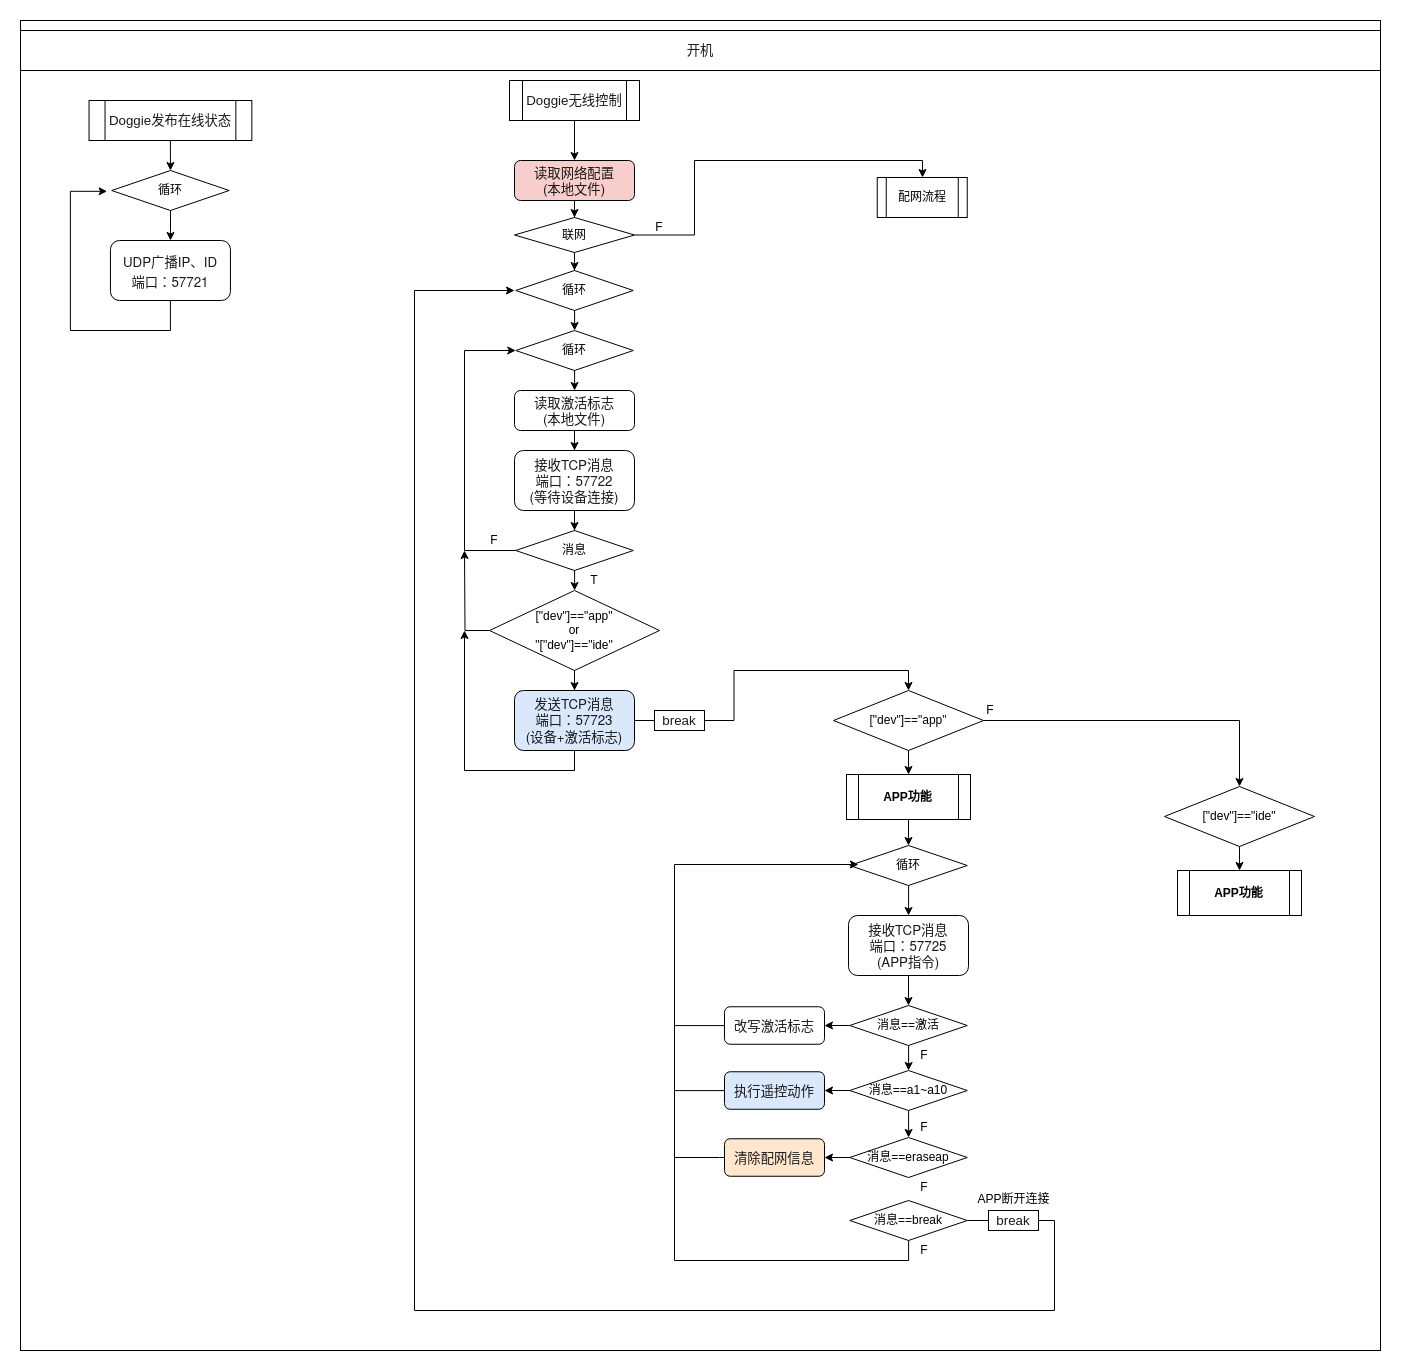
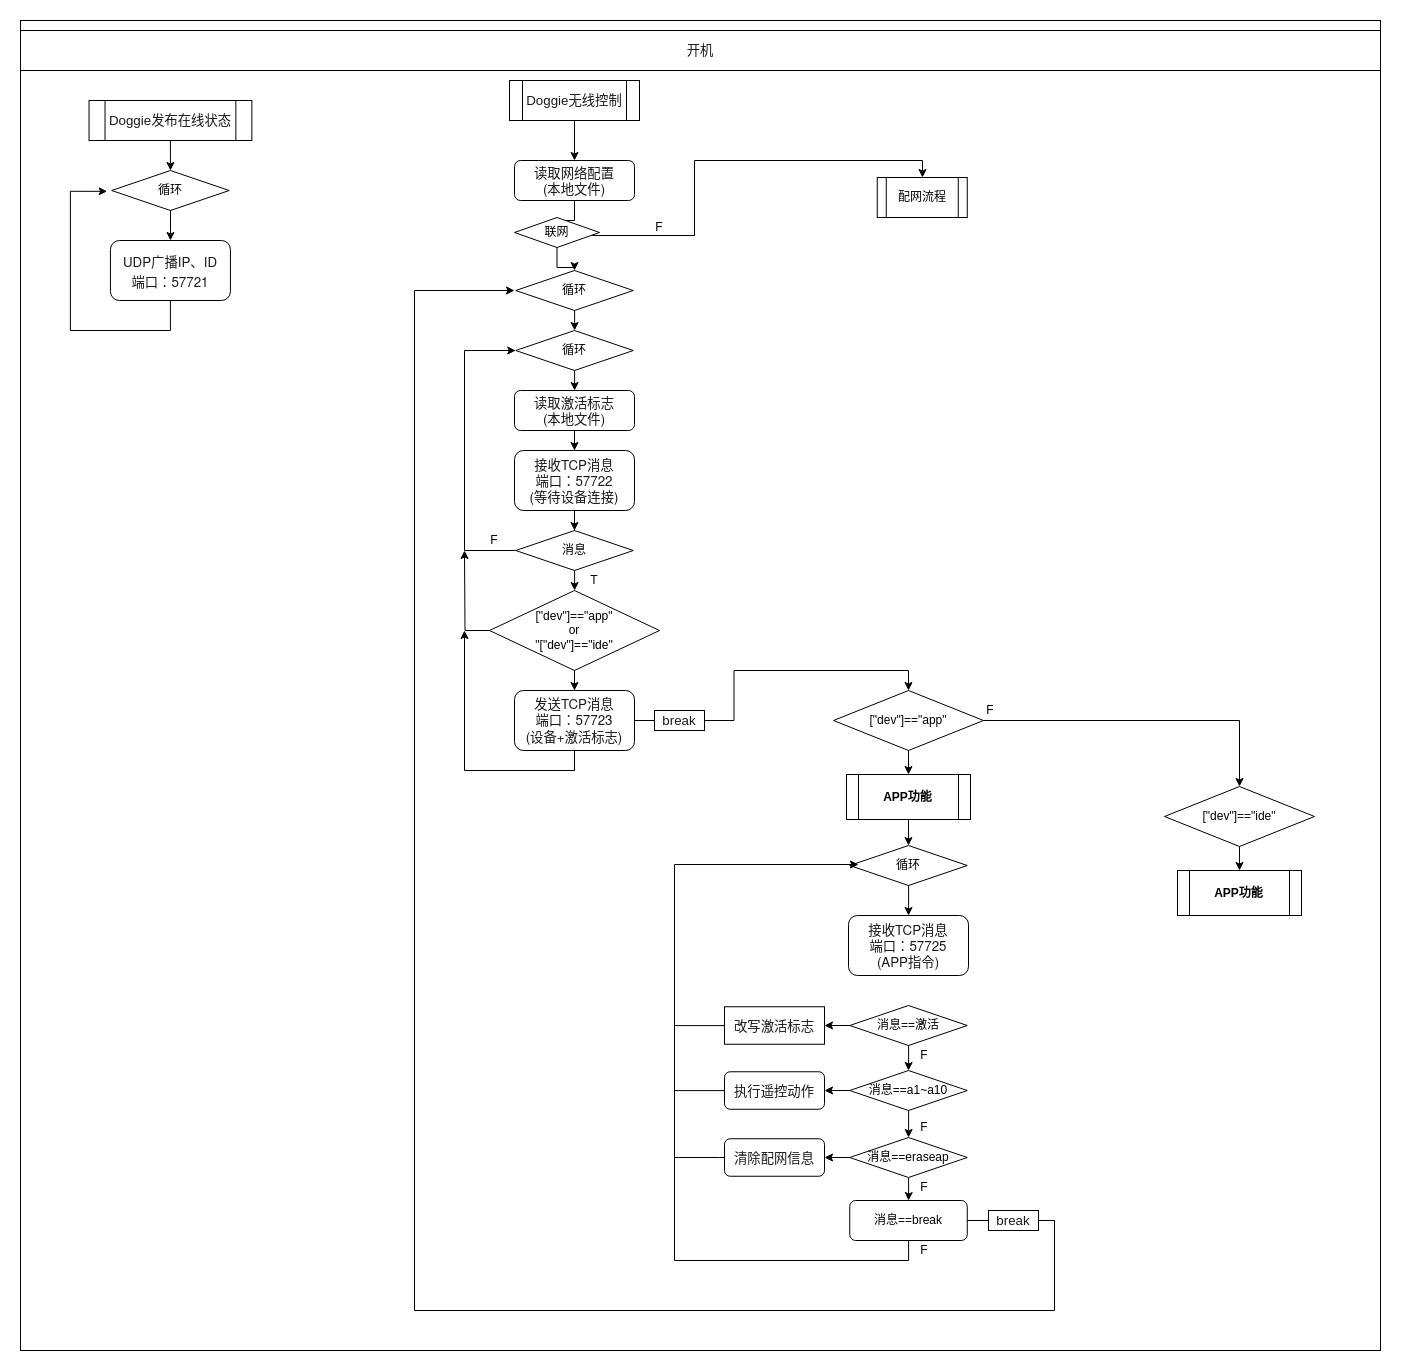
- <mxCell id="8" value="&lt;p style=&quot;box-sizing: border-box ; margin: 0px ; padding: 0px ; font-family: &amp;#34;helvetica neue&amp;#34; , &amp;#34;helvetica&amp;#34; , &amp;#34;pingfang sc&amp;#34; , &amp;#34;hiragino sans gb&amp;#34; , &amp;#34;microsoft yahei&amp;#34; , &amp;#34;\5 fae8f6f96c59ed1&amp;#34; , &amp;#34;arial&amp;#34; , sans-serif ; line-height: 1.2&quot;&gt;&lt;font color=&quot;#191919&quot;&gt;&lt;span style=&quot;font-size: 13.333px&quot;&gt;读取网络配置&lt;/span&gt;&lt;/font&gt;&lt;/p&gt;&lt;p style=&quot;box-sizing: border-box ; margin: 0px ; padding: 0px ; font-family: &amp;#34;helvetica neue&amp;#34; , &amp;#34;helvetica&amp;#34; , &amp;#34;pingfang sc&amp;#34; , &amp;#34;hiragino sans gb&amp;#34; , &amp;#34;microsoft yahei&amp;#34; , &amp;#34;\5 fae8f6f96c59ed1&amp;#34; , &amp;#34;arial&amp;#34; , sans-serif ; line-height: 1.2&quot;&gt;&lt;font color=&quot;#191919&quot;&gt;&lt;span style=&quot;font-size: 13.333px&quot;&gt;(本地文件)&lt;/span&gt;&lt;/font&gt;&lt;/p&gt;" style="rounded=1;whiteSpace=wrap;html=1;fillColor=#f8cecc;" parent="1" vertex="1"><mxGeometry x="514" y="160" width="120" height="40" as="geometry" /></mxCell>
+ <mxCell id="8" value="&lt;p style=&quot;box-sizing: border-box ; margin: 0px ; padding: 0px ; font-family: &amp;#34;helvetica neue&amp;#34; , &amp;#34;helvetica&amp;#34; , &amp;#34;pingfang sc&amp;#34; , &amp;#34;hiragino sans gb&amp;#34; , &amp;#34;microsoft yahei&amp;#34; , &amp;#34;\5 fae8f6f96c59ed1&amp;#34; , &amp;#34;arial&amp;#34; , sans-serif ; line-height: 1.2&quot;&gt;&lt;font color=&quot;#191919&quot;&gt;&lt;span style=&quot;font-size: 13.333px&quot;&gt;读取网络配置&lt;/span&gt;&lt;/font&gt;&lt;/p&gt;&lt;p style=&quot;box-sizing: border-box ; margin: 0px ; padding: 0px ; font-family: &amp;#34;helvetica neue&amp;#34; , &amp;#34;helvetica&amp;#34; , &amp;#34;pingfang sc&amp;#34; , &amp;#34;hiragino sans gb&amp;#34; , &amp;#34;microsoft yahei&amp;#34; , &amp;#34;\5 fae8f6f96c59ed1&amp;#34; , &amp;#34;arial&amp;#34; , sans-serif ; line-height: 1.2&quot;&gt;&lt;font color=&quot;#191919&quot;&gt;&lt;span style=&quot;font-size: 13.333px&quot;&gt;(本地文件)&lt;/span&gt;&lt;/font&gt;&lt;/p&gt;" style="rounded=1;whiteSpace=wrap;html=1;" parent="1" vertex="1"><mxGeometry x="514" y="160" width="120" height="40" as="geometry" /></mxCell>
- <mxCell id="11" value="联网" style="rhombus;whiteSpace=wrap;html=1;" parent="1" vertex="1"><mxGeometry x="514" y="217" width="120" height="35" as="geometry" /></mxCell>
+ <mxCell id="11" value="联网" style="rhombus;whiteSpace=wrap;html=1;" parent="1" vertex="1"><mxGeometry x="514" y="217" width="85" height="30" as="geometry" /></mxCell>
- <mxCell id="21" value="&lt;p style=&quot;box-sizing: border-box ; margin: 0px ; padding: 0px ; font-family: &amp;#34;helvetica neue&amp;#34; , &amp;#34;helvetica&amp;#34; , &amp;#34;pingfang sc&amp;#34; , &amp;#34;hiragino sans gb&amp;#34; , &amp;#34;microsoft yahei&amp;#34; , &amp;#34;\5 fae8f6f96c59ed1&amp;#34; , &amp;#34;arial&amp;#34; , sans-serif ; line-height: 1.2&quot;&gt;&lt;font color=&quot;#191919&quot;&gt;&lt;span style=&quot;font-size: 13.333px&quot;&gt;发送TCP消息&lt;/span&gt;&lt;/font&gt;&lt;/p&gt;&lt;span style=&quot;color: rgb(25 , 25 , 25) ; font-family: &amp;#34;helvetica neue&amp;#34; , &amp;#34;helvetica&amp;#34; , &amp;#34;pingfang sc&amp;#34; , &amp;#34;hiragino sans gb&amp;#34; , &amp;#34;microsoft yahei&amp;#34; , &amp;#34;\5 fae8f6f96c59ed1&amp;#34; , &amp;#34;arial&amp;#34; , sans-serif ; font-size: 13.333px&quot;&gt;端口：&lt;/span&gt;&lt;font color=&quot;#191919&quot; face=&quot;helvetica neue, helvetica, pingfang sc, hiragino sans gb, microsoft yahei, \5 fae8f6f96c59ed1, arial, sans-serif&quot;&gt;&lt;span style=&quot;font-size: 13.333px&quot;&gt;57723&lt;/span&gt;&lt;/font&gt;&lt;p style=&quot;box-sizing: border-box ; margin: 0px ; padding: 0px ; font-family: &amp;#34;helvetica neue&amp;#34; , &amp;#34;helvetica&amp;#34; , &amp;#34;pingfang sc&amp;#34; , &amp;#34;hiragino sans gb&amp;#34; , &amp;#34;microsoft yahei&amp;#34; , &amp;#34;\5 fae8f6f96c59ed1&amp;#34; , &amp;#34;arial&amp;#34; , sans-serif ; line-height: 1.2&quot;&gt;&lt;font color=&quot;#191919&quot;&gt;&lt;span style=&quot;font-size: 13.333px&quot;&gt;(设备+激活标志)&lt;/span&gt;&lt;/font&gt;&lt;font color=&quot;#191919&quot;&gt;&lt;span style=&quot;font-size: 13.333px&quot;&gt;&lt;br&gt;&lt;/span&gt;&lt;/font&gt;&lt;/p&gt;" style="rounded=1;whiteSpace=wrap;html=1;fillColor=#dae8fc;" parent="1" vertex="1"><mxGeometry x="514" y="690" width="120" height="60" as="geometry" /></mxCell>
+ <mxCell id="21" value="&lt;p style=&quot;box-sizing: border-box ; margin: 0px ; padding: 0px ; font-family: &amp;#34;helvetica neue&amp;#34; , &amp;#34;helvetica&amp;#34; , &amp;#34;pingfang sc&amp;#34; , &amp;#34;hiragino sans gb&amp;#34; , &amp;#34;microsoft yahei&amp;#34; , &amp;#34;\5 fae8f6f96c59ed1&amp;#34; , &amp;#34;arial&amp;#34; , sans-serif ; line-height: 1.2&quot;&gt;&lt;font color=&quot;#191919&quot;&gt;&lt;span style=&quot;font-size: 13.333px&quot;&gt;发送TCP消息&lt;/span&gt;&lt;/font&gt;&lt;/p&gt;&lt;span style=&quot;color: rgb(25 , 25 , 25) ; font-family: &amp;#34;helvetica neue&amp;#34; , &amp;#34;helvetica&amp;#34; , &amp;#34;pingfang sc&amp;#34; , &amp;#34;hiragino sans gb&amp;#34; , &amp;#34;microsoft yahei&amp;#34; , &amp;#34;\5 fae8f6f96c59ed1&amp;#34; , &amp;#34;arial&amp;#34; , sans-serif ; font-size: 13.333px&quot;&gt;端口：&lt;/span&gt;&lt;font color=&quot;#191919&quot; face=&quot;helvetica neue, helvetica, pingfang sc, hiragino sans gb, microsoft yahei, \5 fae8f6f96c59ed1, arial, sans-serif&quot;&gt;&lt;span style=&quot;font-size: 13.333px&quot;&gt;57723&lt;/span&gt;&lt;/font&gt;&lt;p style=&quot;box-sizing: border-box ; margin: 0px ; padding: 0px ; font-family: &amp;#34;helvetica neue&amp;#34; , &amp;#34;helvetica&amp;#34; , &amp;#34;pingfang sc&amp;#34; , &amp;#34;hiragino sans gb&amp;#34; , &amp;#34;microsoft yahei&amp;#34; , &amp;#34;\5 fae8f6f96c59ed1&amp;#34; , &amp;#34;arial&amp;#34; , sans-serif ; line-height: 1.2&quot;&gt;&lt;font color=&quot;#191919&quot;&gt;&lt;span style=&quot;font-size: 13.333px&quot;&gt;(设备+激活标志)&lt;/span&gt;&lt;/font&gt;&lt;font color=&quot;#191919&quot;&gt;&lt;span style=&quot;font-size: 13.333px&quot;&gt;&lt;br&gt;&lt;/span&gt;&lt;/font&gt;&lt;/p&gt;" style="rounded=1;whiteSpace=wrap;html=1;" parent="1" vertex="1"><mxGeometry x="514" y="690" width="120" height="60" as="geometry" /></mxCell>
- <mxCell id="41" style="edgeStyle=orthogonalEdgeStyle;rounded=0;orthogonalLoop=1;jettySize=auto;html=1;entryX=0.5;entryY=0;entryDx=0;entryDy=0;startArrow=none;startFill=0;endArrow=classic;endFill=1;" parent="1" source="42" target="45" edge="1"><mxGeometry relative="1" as="geometry" /></mxCell>
- <mxCell id="47" value="&lt;p style=&quot;box-sizing: border-box ; margin: 0px ; padding: 0px ; font-family: &amp;#34;helvetica neue&amp;#34; , &amp;#34;helvetica&amp;#34; , &amp;#34;pingfang sc&amp;#34; , &amp;#34;hiragino sans gb&amp;#34; , &amp;#34;microsoft yahei&amp;#34; , &amp;#34;\5 fae8f6f96c59ed1&amp;#34; , &amp;#34;arial&amp;#34; , sans-serif ; line-height: 1.2&quot;&gt;&lt;font color=&quot;#191919&quot;&gt;&lt;span style=&quot;font-size: 13.333px&quot;&gt;改写激活标志&lt;/span&gt;&lt;/font&gt;&lt;/p&gt;" style="rounded=1;whiteSpace=wrap;html=1;" parent="1" vertex="1"><mxGeometry x="724" y="1006.25" width="100" height="37.5" as="geometry" /></mxCell>
+ <mxCell id="47" value="&lt;p style=&quot;box-sizing: border-box ; margin: 0px ; padding: 0px ; font-family: &amp;#34;helvetica neue&amp;#34; , &amp;#34;helvetica&amp;#34; , &amp;#34;pingfang sc&amp;#34; , &amp;#34;hiragino sans gb&amp;#34; , &amp;#34;microsoft yahei&amp;#34; , &amp;#34;\5 fae8f6f96c59ed1&amp;#34; , &amp;#34;arial&amp;#34; , sans-serif ; line-height: 1.2&quot;&gt;&lt;font color=&quot;#191919&quot;&gt;&lt;span style=&quot;font-size: 13.333px&quot;&gt;改写激活标志&lt;/span&gt;&lt;/font&gt;&lt;/p&gt;" style="whiteSpace=wrap;html=1;rounded=0;" parent="1" vertex="1"><mxGeometry x="724" y="1006.25" width="100" height="37.5" as="geometry" /></mxCell>
- <mxCell id="53" value="&lt;p style=&quot;box-sizing: border-box ; margin: 0px ; padding: 0px ; font-family: &amp;#34;helvetica neue&amp;#34; , &amp;#34;helvetica&amp;#34; , &amp;#34;pingfang sc&amp;#34; , &amp;#34;hiragino sans gb&amp;#34; , &amp;#34;microsoft yahei&amp;#34; , &amp;#34;\5 fae8f6f96c59ed1&amp;#34; , &amp;#34;arial&amp;#34; , sans-serif ; line-height: 1.2&quot;&gt;&lt;font color=&quot;#191919&quot;&gt;&lt;span style=&quot;font-size: 13.333px&quot;&gt;执行遥控动作&lt;/span&gt;&lt;/font&gt;&lt;/p&gt;" style="rounded=1;whiteSpace=wrap;html=1;fillColor=#dae8fc;" parent="1" vertex="1"><mxGeometry x="724" y="1071.25" width="100" height="37.5" as="geometry" /></mxCell>
+ <mxCell id="53" value="&lt;p style=&quot;box-sizing: border-box ; margin: 0px ; padding: 0px ; font-family: &amp;#34;helvetica neue&amp;#34; , &amp;#34;helvetica&amp;#34; , &amp;#34;pingfang sc&amp;#34; , &amp;#34;hiragino sans gb&amp;#34; , &amp;#34;microsoft yahei&amp;#34; , &amp;#34;\5 fae8f6f96c59ed1&amp;#34; , &amp;#34;arial&amp;#34; , sans-serif ; line-height: 1.2&quot;&gt;&lt;font color=&quot;#191919&quot;&gt;&lt;span style=&quot;font-size: 13.333px&quot;&gt;执行遥控动作&lt;/span&gt;&lt;/font&gt;&lt;/p&gt;" style="rounded=1;whiteSpace=wrap;html=1;" parent="1" vertex="1"><mxGeometry x="724" y="1071.25" width="100" height="37.5" as="geometry" /></mxCell>
- <mxCell id="65" value="&lt;p style=&quot;box-sizing: border-box ; margin: 0px ; padding: 0px ; font-family: &amp;#34;helvetica neue&amp;#34; , &amp;#34;helvetica&amp;#34; , &amp;#34;pingfang sc&amp;#34; , &amp;#34;hiragino sans gb&amp;#34; , &amp;#34;microsoft yahei&amp;#34; , &amp;#34;\5 fae8f6f96c59ed1&amp;#34; , &amp;#34;arial&amp;#34; , sans-serif ; line-height: 1.2&quot;&gt;&lt;font color=&quot;#191919&quot;&gt;&lt;span style=&quot;font-size: 13.333px&quot;&gt;清除配网信息&lt;/span&gt;&lt;/font&gt;&lt;/p&gt;" style="rounded=1;whiteSpace=wrap;html=1;fillColor=#ffe6cc;" parent="1" vertex="1"><mxGeometry x="724" y="1138.25" width="100" height="37.5" as="geometry" /></mxCell>
+ <mxCell id="65" value="&lt;p style=&quot;box-sizing: border-box ; margin: 0px ; padding: 0px ; font-family: &amp;#34;helvetica neue&amp;#34; , &amp;#34;helvetica&amp;#34; , &amp;#34;pingfang sc&amp;#34; , &amp;#34;hiragino sans gb&amp;#34; , &amp;#34;microsoft yahei&amp;#34; , &amp;#34;\5 fae8f6f96c59ed1&amp;#34; , &amp;#34;arial&amp;#34; , sans-serif ; line-height: 1.2&quot;&gt;&lt;font color=&quot;#191919&quot;&gt;&lt;span style=&quot;font-size: 13.333px&quot;&gt;清除配网信息&lt;/span&gt;&lt;/font&gt;&lt;/p&gt;" style="rounded=1;whiteSpace=wrap;html=1;" parent="1" vertex="1"><mxGeometry x="724" y="1138.25" width="100" height="37.5" as="geometry" /></mxCell>
+ <mxCell id="54" style="edgeStyle=orthogonalEdgeStyle;rounded=0;orthogonalLoop=1;jettySize=auto;html=1;entryX=0.5;entryY=0;entryDx=0;entryDy=0;startArrow=none;startFill=0;endArrow=classic;endFill=1;" parent="1" source="56" target="59" edge="1"><mxGeometry relative="1" as="geometry" /></mxCell>
- <mxCell id="68" value="APP断开连接" style="text;html=1;strokeColor=none;fillColor=none;align=center;verticalAlign=middle;whiteSpace=wrap;rounded=0;" parent="1" vertex="1"><mxGeometry x="972.5" y="1189" width="81" height="20" as="geometry" /></mxCell>
- <mxCell id="59" value="消息==break" style="rhombus;whiteSpace=wrap;html=1;" parent="1" vertex="1"><mxGeometry x="849.25" y="1200" width="117.5" height="40" as="geometry" /></mxCell>
+ <mxCell id="59" value="消息==break" style="whiteSpace=wrap;html=1;rounded=1;" parent="1" vertex="1"><mxGeometry x="849.25" y="1200" width="117.5" height="40" as="geometry" /></mxCell>
